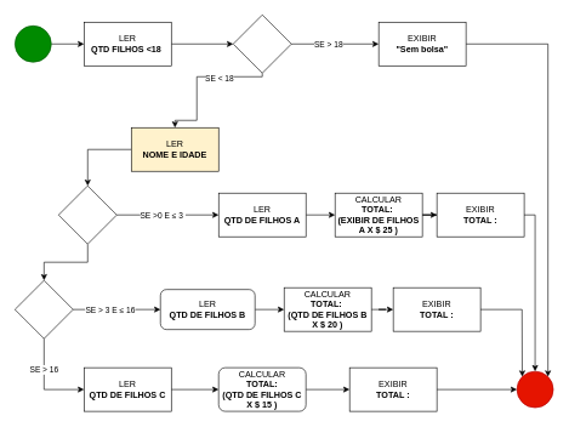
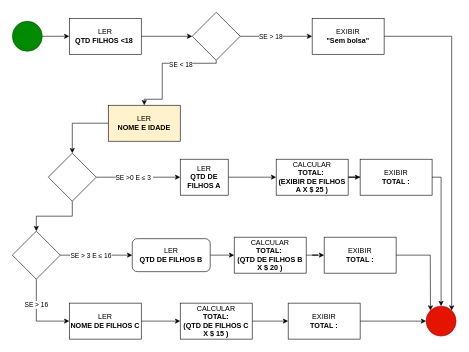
- <mxCell id="28" value="LER&lt;br&gt;&lt;b&gt;QTD DE FILHOS A&lt;/b&gt;" style="whiteSpace=wrap;html=1;" vertex="1" parent="1"><mxGeometry x="300" y="265" width="120" height="60" as="geometry" /></mxCell>
+ <mxCell id="28" value="LER&lt;br&gt;&lt;b&gt;QTD DE FILHOS A&lt;/b&gt;" style="whiteSpace=wrap;html=1;" vertex="1" parent="1"><mxGeometry x="300" y="265" width="80" height="60" as="geometry" /></mxCell>
- <mxCell id="22" value="LER&lt;br&gt;&lt;b&gt;QTD DE FILHOS C&lt;/b&gt;" style="whiteSpace=wrap;html=1;" vertex="1" parent="1"><mxGeometry x="115" y="505" width="120" height="60" as="geometry" /></mxCell>
+ <mxCell id="22" value="LER&lt;br&gt;&lt;b&gt;NOME DE FILHOS C&lt;/b&gt;" style="whiteSpace=wrap;html=1;" vertex="1" parent="1"><mxGeometry x="115" y="505" width="120" height="60" as="geometry" /></mxCell>
- <mxCell id="36" value="CALCULAR &lt;br&gt;&lt;b&gt;TOTAL:&lt;/b&gt;&lt;br style=&quot;border-color: var(--border-color);&quot;&gt;&lt;b style=&quot;border-color: var(--border-color);&quot;&gt;(QTD DE FILHOS C&lt;br&gt;X $ 15 )&lt;/b&gt;" style="whiteSpace=wrap;html=1;rounded=1;" vertex="1" parent="1"><mxGeometry x="300" y="505" width="120" height="60" as="geometry" /></mxCell>
+ <mxCell id="36" value="CALCULAR &lt;br&gt;&lt;b&gt;TOTAL:&lt;/b&gt;&lt;br style=&quot;border-color: var(--border-color);&quot;&gt;&lt;b style=&quot;border-color: var(--border-color);&quot;&gt;(QTD DE FILHOS C&lt;br&gt;X $ 15 )&lt;/b&gt;" style="whiteSpace=wrap;html=1;" vertex="1" parent="1"><mxGeometry x="300" y="505" width="120" height="60" as="geometry" /></mxCell>
